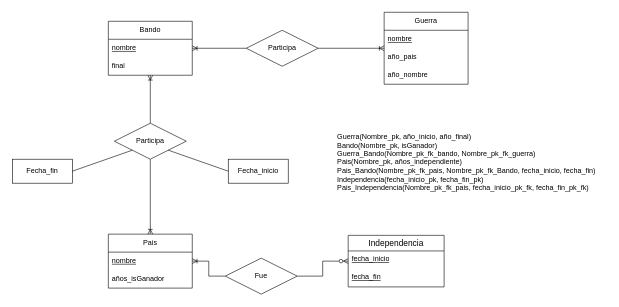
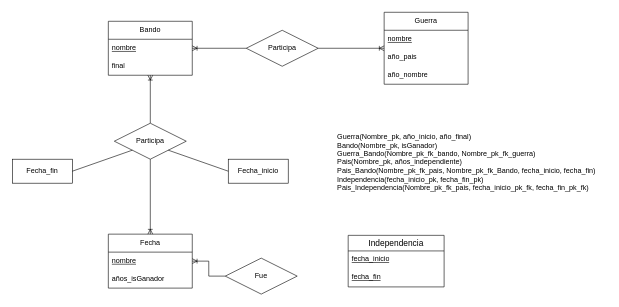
- <mxCell id="6" value="Pais" style="swimlane;fontStyle=0;childLayout=stackLayout;horizontal=1;startSize=30;horizontalStack=0;resizeParent=1;resizeParentMax=0;resizeLast=0;collapsible=1;marginBottom=0;whiteSpace=wrap;html=1;" parent="1" vertex="1"><mxGeometry x="180" y="390" width="140" height="90" as="geometry" /></mxCell>
+ <mxCell id="6" value="Fecha" style="swimlane;fontStyle=0;childLayout=stackLayout;horizontal=1;startSize=30;horizontalStack=0;resizeParent=1;resizeParentMax=0;resizeLast=0;collapsible=1;marginBottom=0;whiteSpace=wrap;html=1;" parent="1" vertex="1"><mxGeometry x="180" y="390" width="140" height="90" as="geometry" /></mxCell>
- <mxCell id="15" style="edgeStyle=orthogonalEdgeStyle;rounded=0;orthogonalLoop=1;jettySize=auto;html=1;endArrow=ERzeroToMany;endFill=0;" parent="1" source="17" target="9" edge="1"><mxGeometry relative="1" as="geometry" /></mxCell>
